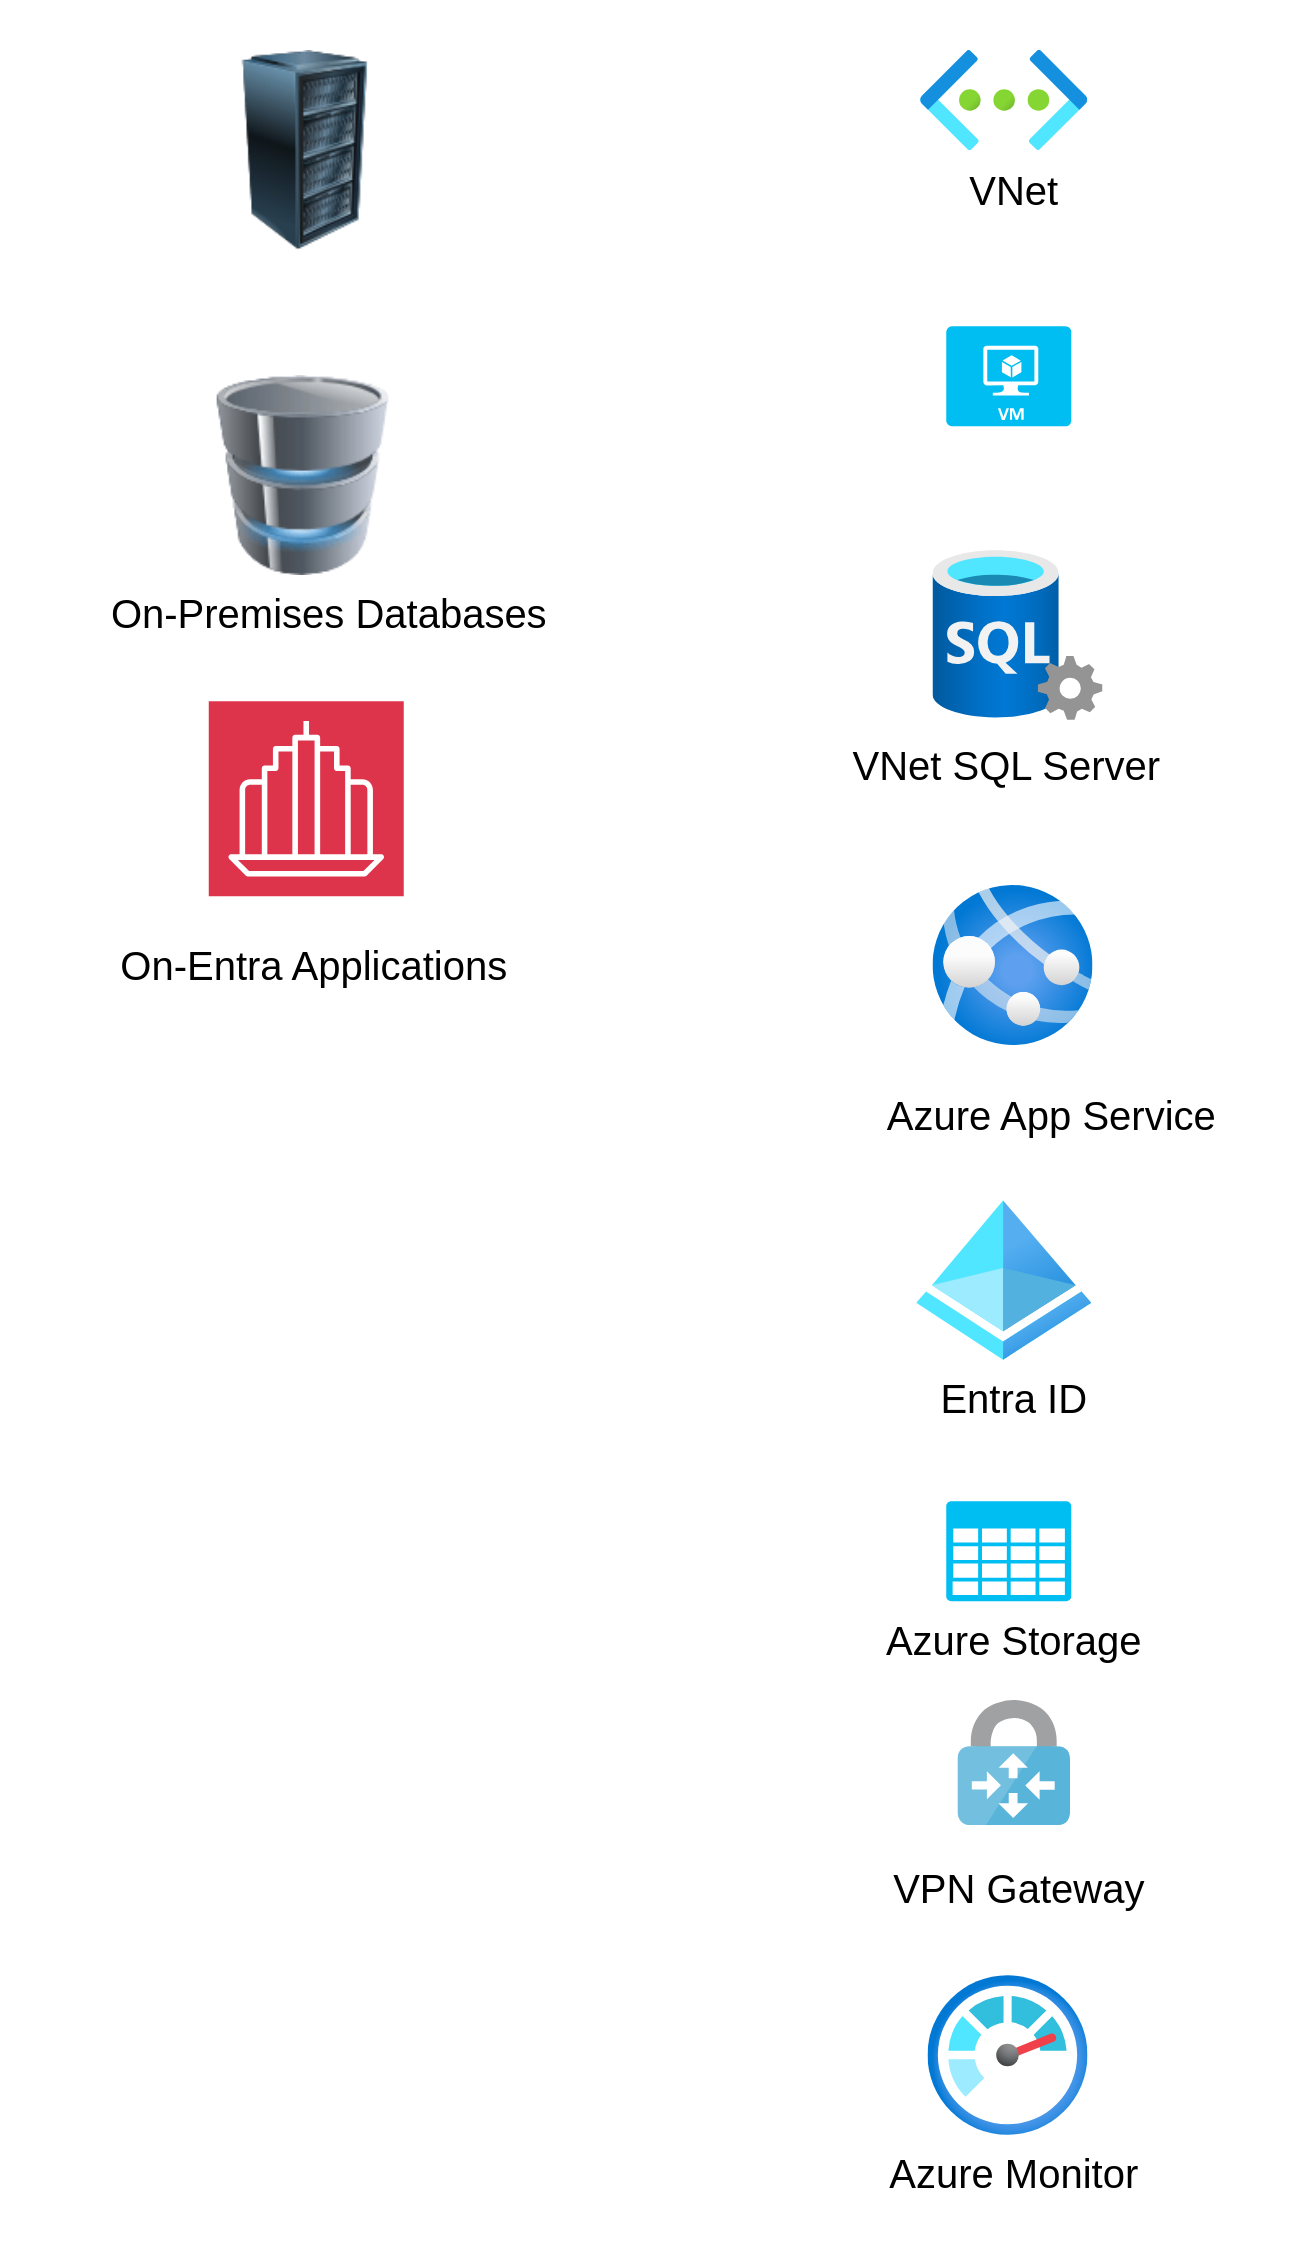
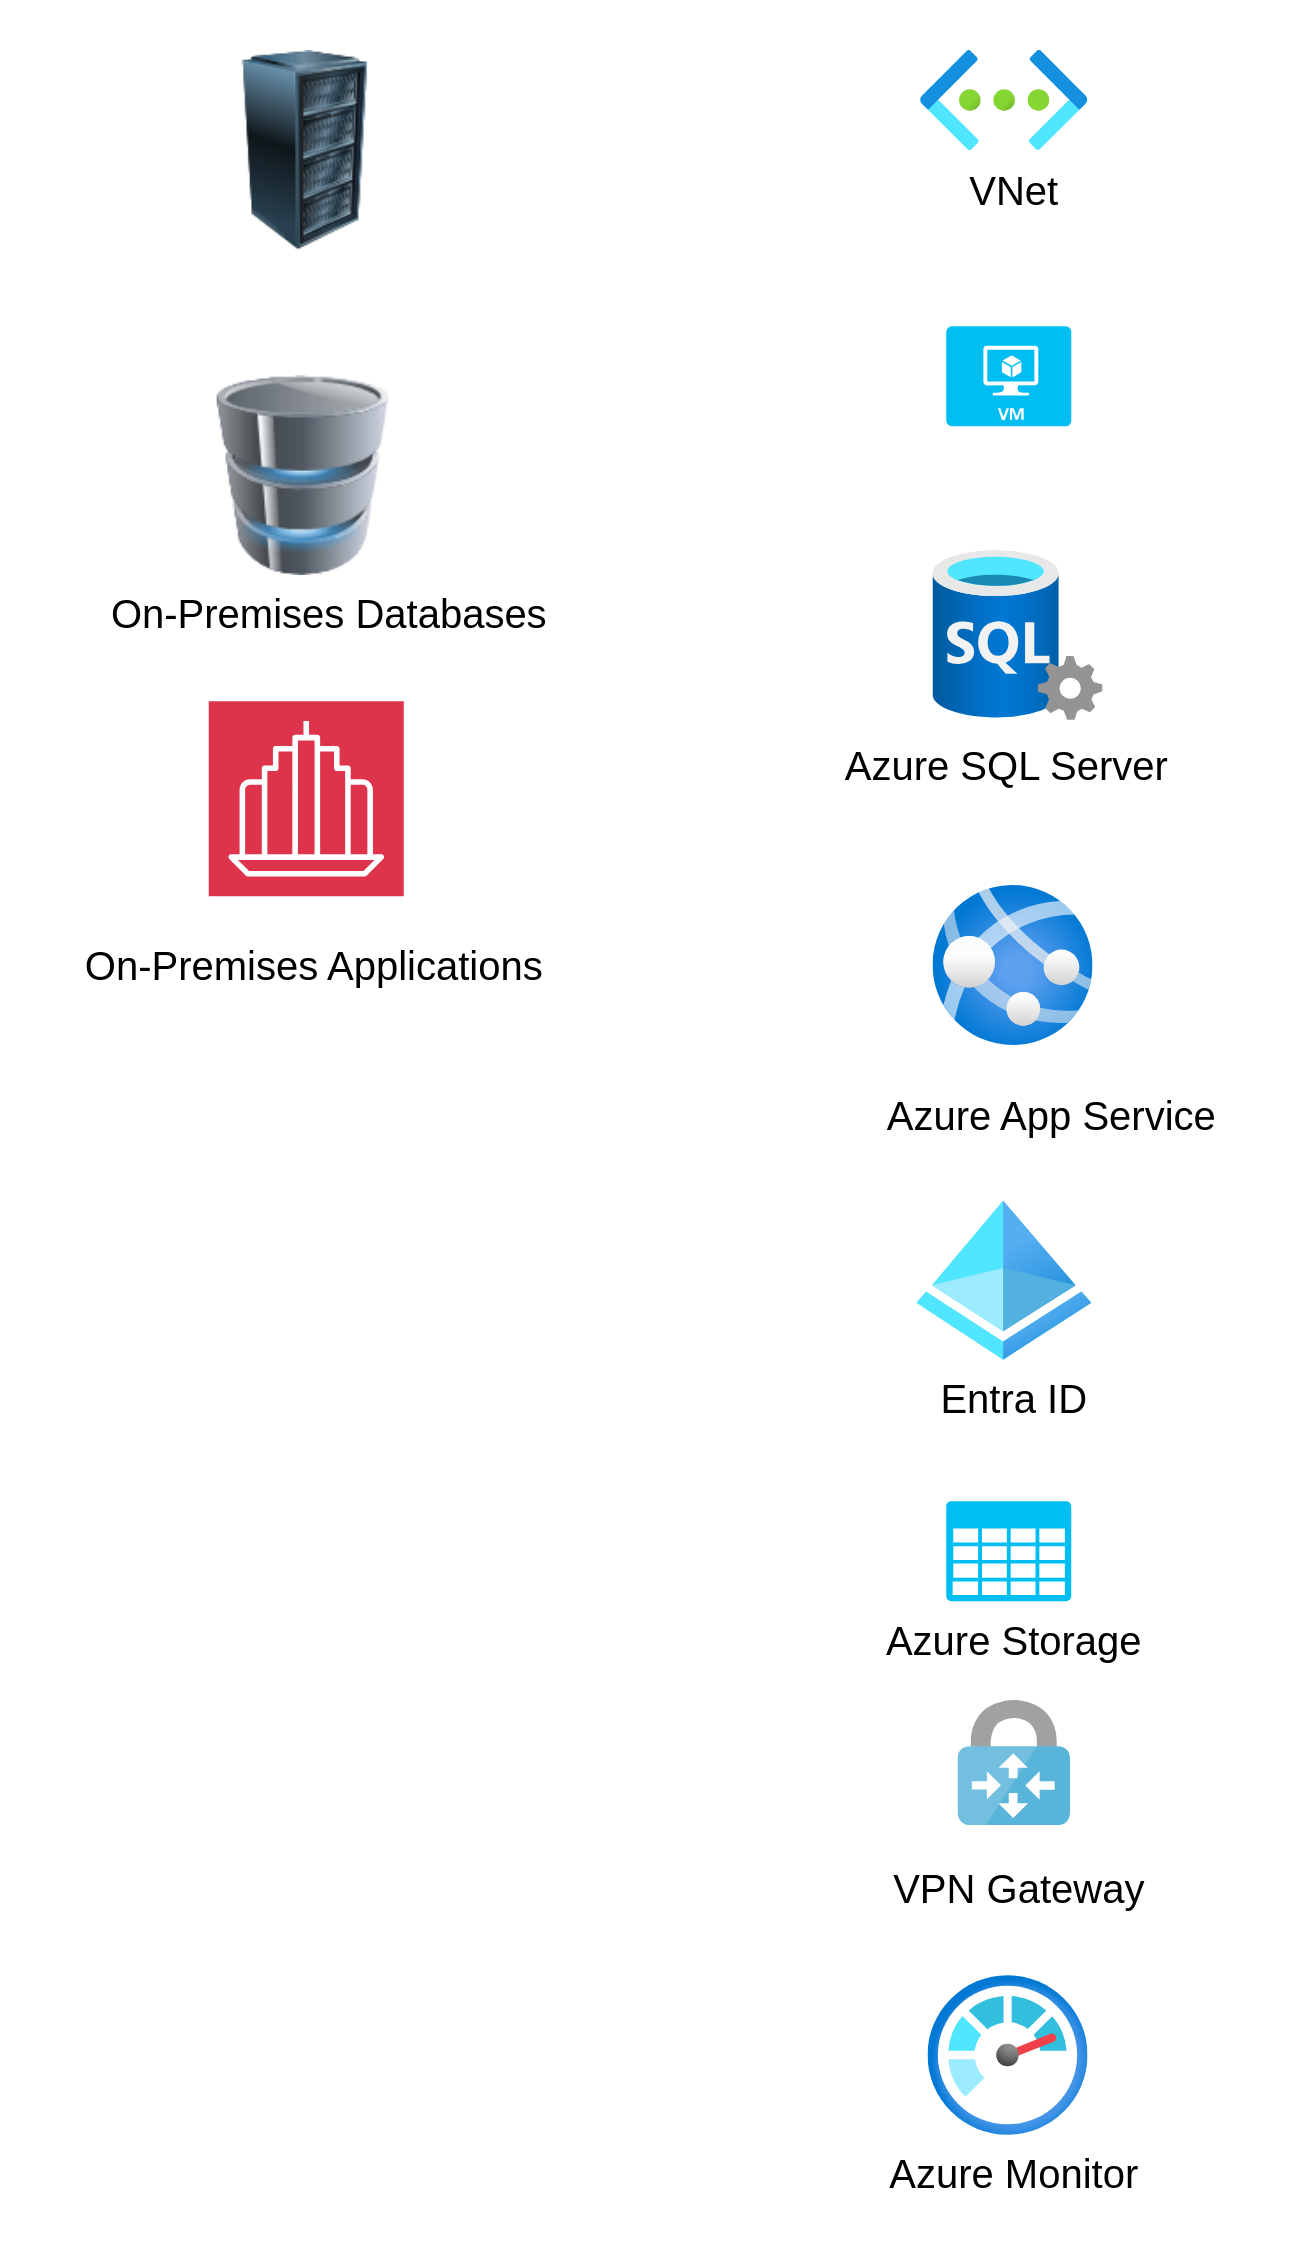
- <mxCell id="15" value="VNet SQL Server" style="text;html=1;align=center;verticalAlign=middle;resizable=0;points=[];autosize=1;strokeColor=none;fillColor=none;fontSize=16;" vertex="1" parent="1"><mxGeometry x="326.5" y="291" width="150" height="30" as="geometry" /></mxCell>
+ <mxCell id="15" value="Azure SQL Server" style="text;html=1;align=center;verticalAlign=middle;resizable=0;points=[];autosize=1;strokeColor=none;fillColor=none;fontSize=16;" vertex="1" parent="1"><mxGeometry x="326.5" y="291" width="150" height="30" as="geometry" /></mxCell>
- <mxCell id="6" value="On-Entra Applications" style="text;html=1;align=center;verticalAlign=middle;resizable=0;points=[];autosize=1;strokeColor=none;fillColor=none;fontSize=16;" vertex="1" parent="1"><mxGeometry x="20" y="371" width="210" height="30" as="geometry" /></mxCell>
+ <mxCell id="6" value="On-Premises Applications" style="text;html=1;align=center;verticalAlign=middle;resizable=0;points=[];autosize=1;strokeColor=none;fillColor=none;fontSize=16;" vertex="1" parent="1"><mxGeometry x="20" y="371" width="210" height="30" as="geometry" /></mxCell>
